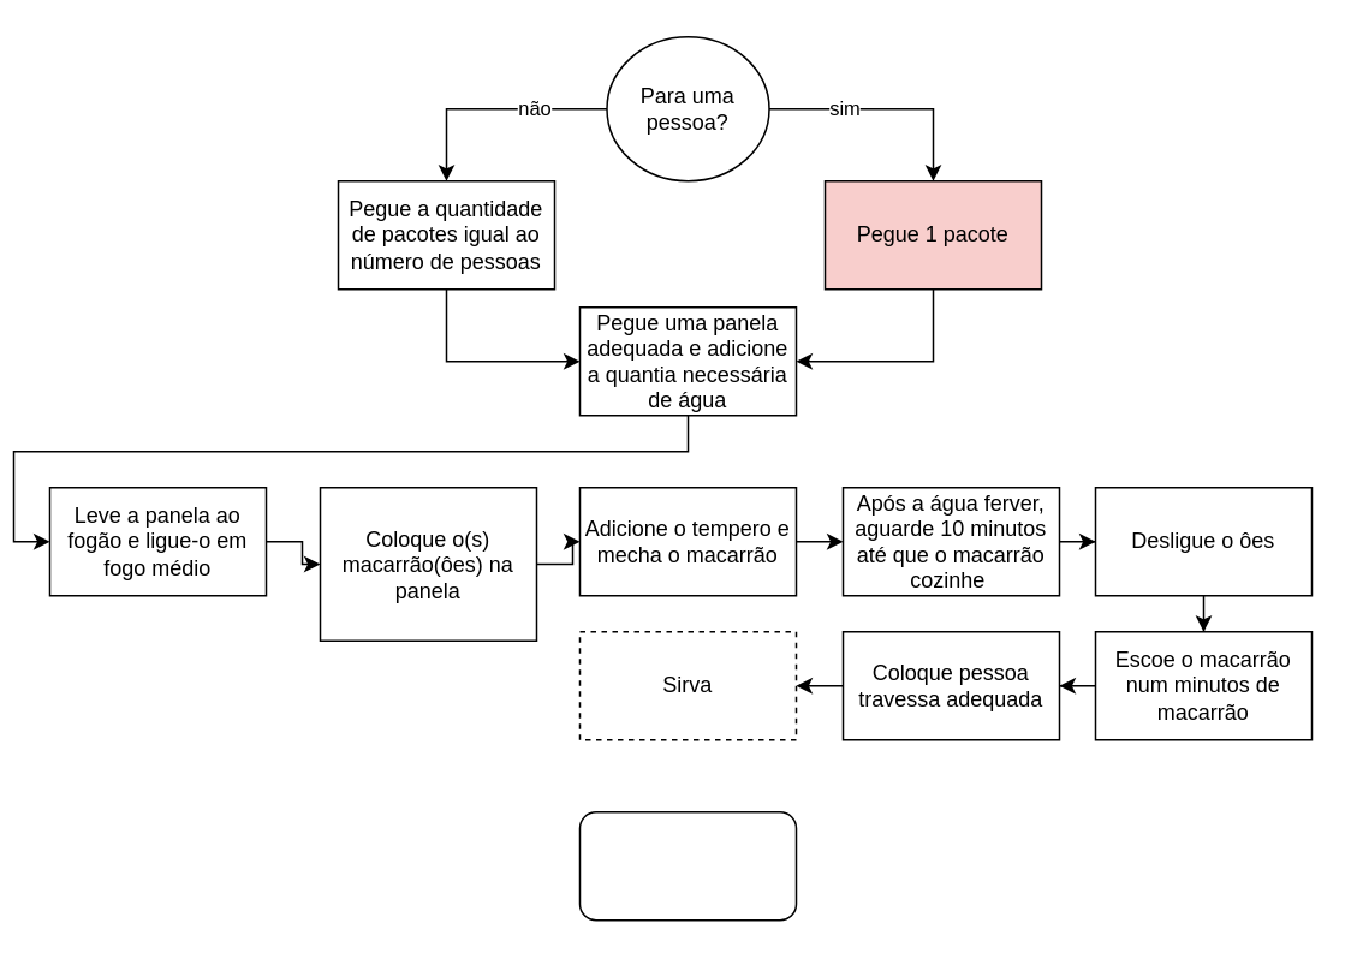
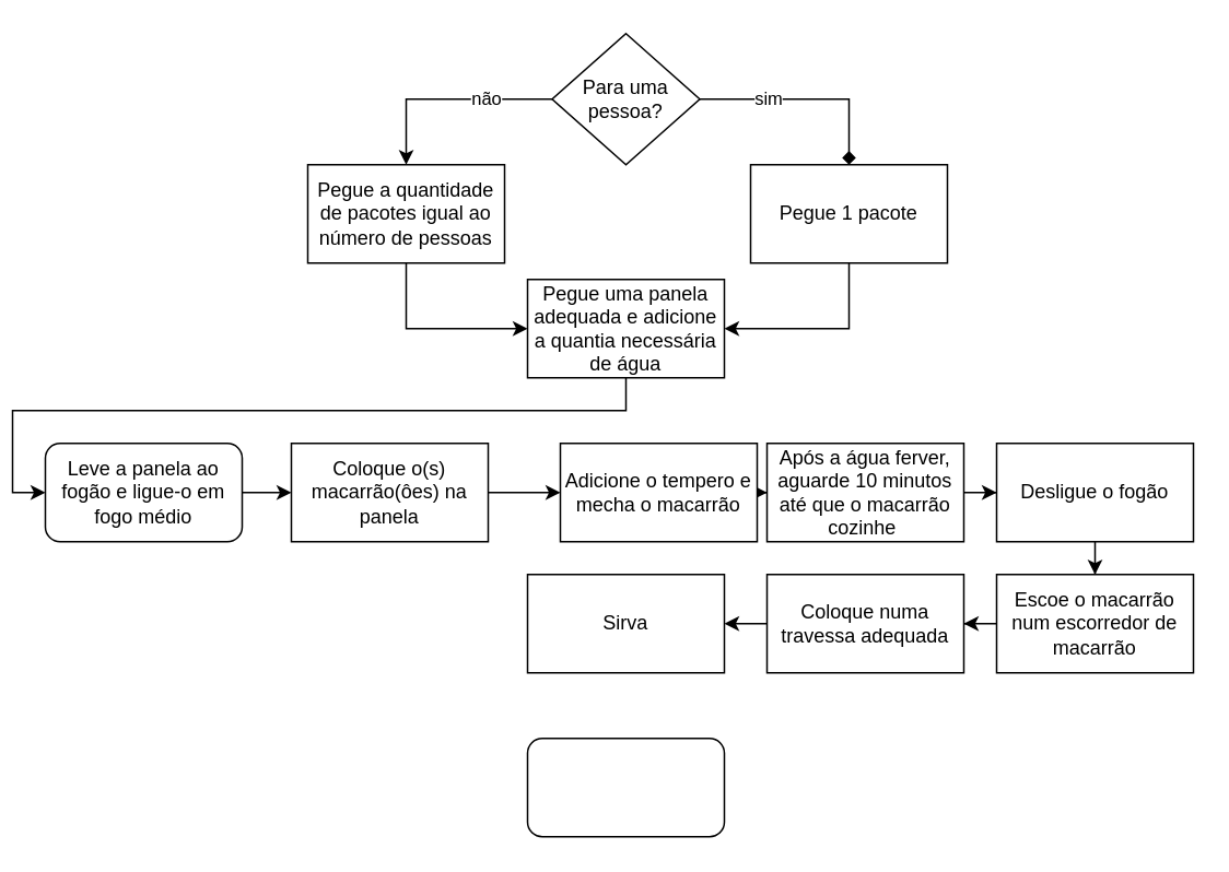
- <mxCell id="4" value="Para uma pessoa?" style="ellipse;whiteSpace=wrap;html=1;" vertex="1" parent="1"><mxGeometry x="329" y="20" width="90" height="80" as="geometry" /></mxCell>
+ <mxCell id="4" value="Para uma pessoa?" style="rhombus;whiteSpace=wrap;html=1;" vertex="1" parent="1"><mxGeometry x="329" y="20" width="90" height="80" as="geometry" /></mxCell>
- <mxCell id="2" value="sim" style="edgeStyle=orthogonalEdgeStyle;rounded=0;orthogonalLoop=1;jettySize=auto;html=1;exitX=1;exitY=0.5;exitDx=0;exitDy=0;entryX=0.5;entryY=0;entryDx=0;entryDy=0;" edge="1" parent="1" source="4" target="6"><mxGeometry x="-0.366" relative="1" as="geometry"><mxPoint as="offset" /></mxGeometry></mxCell>
+ <mxCell id="2" value="sim" style="edgeStyle=orthogonalEdgeStyle;rounded=0;orthogonalLoop=1;jettySize=auto;html=1;exitX=1;exitY=0.5;exitDx=0;exitDy=0;entryX=0.5;entryY=0;entryDx=0;entryDy=0;endArrow=diamond;" edge="1" parent="1" source="4" target="6"><mxGeometry x="-0.366" relative="1" as="geometry"><mxPoint as="offset" /></mxGeometry></mxCell>
- <mxCell id="6" value="Pegue 1 pacote" style="rounded=0;whiteSpace=wrap;html=1;fillColor=#f8cecc;" vertex="1" parent="1"><mxGeometry x="450" y="100" width="120" height="60" as="geometry" /></mxCell>
+ <mxCell id="6" value="Pegue 1 pacote" style="rounded=0;whiteSpace=wrap;html=1;" vertex="1" parent="1"><mxGeometry x="450" y="100" width="120" height="60" as="geometry" /></mxCell>
- <mxCell id="12" value="Leve a panela ao fogão e ligue-o em fogo médio" style="rounded=0;whiteSpace=wrap;html=1;" vertex="1" parent="1"><mxGeometry x="20" y="270" width="120" height="60" as="geometry" /></mxCell>
+ <mxCell id="12" value="Leve a panela ao fogão e ligue-o em fogo médio" style="whiteSpace=wrap;html=1;rounded=1;" vertex="1" parent="1"><mxGeometry x="20" y="270" width="120" height="60" as="geometry" /></mxCell>
- <mxCell id="16" value="Adicione o tempero e mecha o macarrão" style="whiteSpace=wrap;html=1;rounded=0;" vertex="1" parent="1"><mxGeometry x="314" y="270" width="120" height="60" as="geometry" /></mxCell>
+ <mxCell id="16" value="Adicione o tempero e mecha o macarrão" style="whiteSpace=wrap;html=1;rounded=0;" vertex="1" parent="1"><mxGeometry x="334" y="270" width="120" height="60" as="geometry" /></mxCell>
- <mxCell id="20" value="Desligue o ôes" style="whiteSpace=wrap;html=1;rounded=0;" vertex="1" parent="1"><mxGeometry x="600" y="270" width="120" height="60" as="geometry" /></mxCell>
+ <mxCell id="20" value="Desligue o fogão" style="whiteSpace=wrap;html=1;rounded=0;" vertex="1" parent="1"><mxGeometry x="600" y="270" width="120" height="60" as="geometry" /></mxCell>
- <mxCell id="14" value="Coloque o(s) macarrão(ôes) na panela" style="whiteSpace=wrap;html=1;rounded=0;" vertex="1" parent="1"><mxGeometry x="170" y="270" width="120" height="85" as="geometry" /></mxCell>
+ <mxCell id="14" value="Coloque o(s) macarrão(ôes) na panela" style="whiteSpace=wrap;html=1;rounded=0;" vertex="1" parent="1"><mxGeometry x="170" y="270" width="120" height="60" as="geometry" /></mxCell>
- <mxCell id="25" value="Sirva" style="whiteSpace=wrap;html=1;rounded=0;dashed=1;" vertex="1" parent="1"><mxGeometry x="314" y="350" width="120" height="60" as="geometry" /></mxCell>
+ <mxCell id="25" value="Sirva" style="whiteSpace=wrap;html=1;rounded=0;" vertex="1" parent="1"><mxGeometry x="314" y="350" width="120" height="60" as="geometry" /></mxCell>
- <mxCell id="24" value="Coloque pessoa travessa adequada" style="whiteSpace=wrap;html=1;rounded=0;" vertex="1" parent="1"><mxGeometry x="460" y="350" width="120" height="60" as="geometry" /></mxCell>
+ <mxCell id="24" value="Coloque numa travessa adequada" style="whiteSpace=wrap;html=1;rounded=0;" vertex="1" parent="1"><mxGeometry x="460" y="350" width="120" height="60" as="geometry" /></mxCell>
- <mxCell id="22" value="Escoe o macarrão num minutos de macarrão" style="whiteSpace=wrap;html=1;rounded=0;" vertex="1" parent="1"><mxGeometry x="600" y="350" width="120" height="60" as="geometry" /></mxCell>
+ <mxCell id="22" value="Escoe o macarrão num escorredor de macarrão" style="whiteSpace=wrap;html=1;rounded=0;" vertex="1" parent="1"><mxGeometry x="600" y="350" width="120" height="60" as="geometry" /></mxCell>
